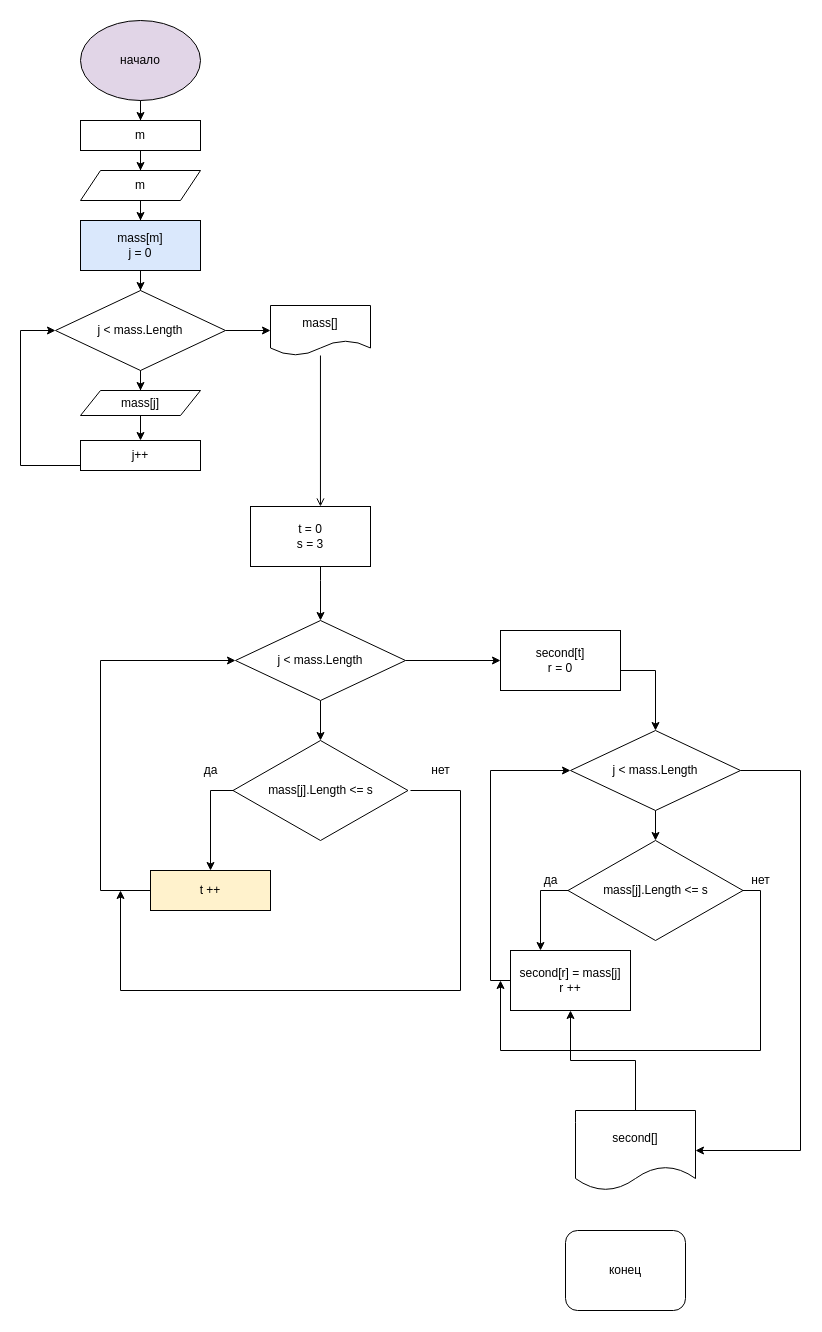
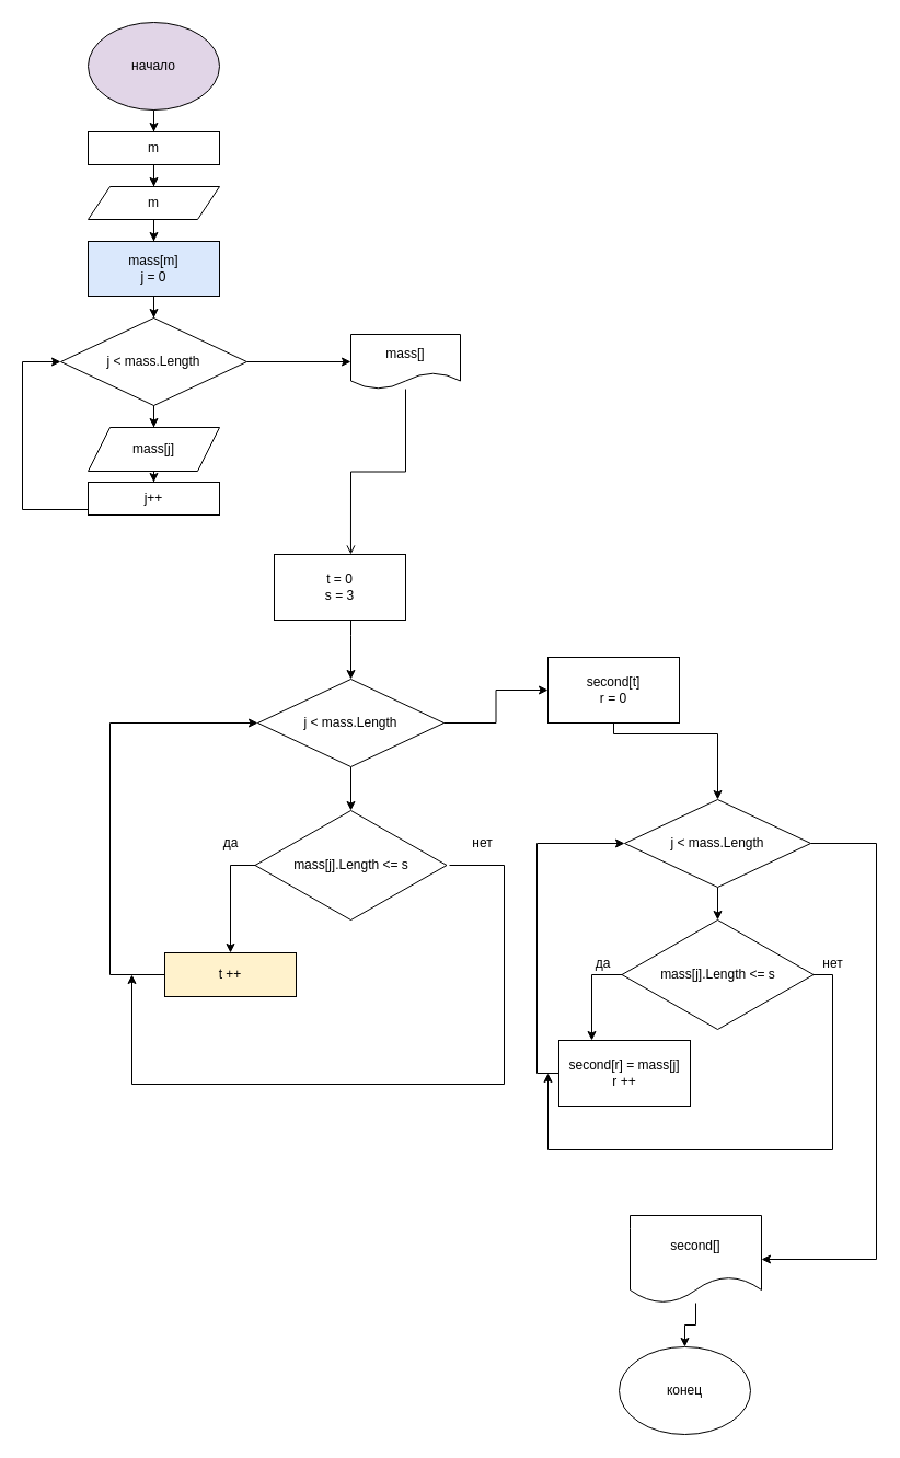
- <mxCell id="18" value="mass[]" style="shape=document;whiteSpace=wrap;html=1;boundedLbl=1;" vertex="1" parent="1"><mxGeometry x="270" y="305" width="100" height="50" as="geometry" /></mxCell>
+ <mxCell id="18" value="mass[]" style="shape=document;whiteSpace=wrap;html=1;boundedLbl=1;" vertex="1" parent="1"><mxGeometry x="320" y="305" width="100" height="50" as="geometry" /></mxCell>
- <mxCell id="14" value="mass[j]" style="shape=parallelogram;perimeter=parallelogramPerimeter;whiteSpace=wrap;html=1;fixedSize=1;" vertex="1" parent="1"><mxGeometry x="80" y="390" width="120" height="25" as="geometry" /></mxCell>
+ <mxCell id="14" value="mass[j]" style="shape=parallelogram;perimeter=parallelogramPerimeter;whiteSpace=wrap;html=1;fixedSize=1;" vertex="1" parent="1"><mxGeometry x="80" y="390" width="120" height="40" as="geometry" /></mxCell>
- <mxCell id="32" value="second[t]&lt;br&gt;r = 0" style="rounded=0;whiteSpace=wrap;html=1;" vertex="1" parent="1"><mxGeometry x="500" y="630" width="120" height="60" as="geometry" /></mxCell>
+ <mxCell id="32" value="second[t]&lt;br&gt;r = 0" style="rounded=0;whiteSpace=wrap;html=1;" vertex="1" parent="1"><mxGeometry x="500" y="600" width="120" height="60" as="geometry" /></mxCell>
- <mxCell id="43" value="" style="edgeStyle=orthogonalEdgeStyle;rounded=0;orthogonalLoop=1;jettySize=auto;html=1;" edge="1" parent="1" source="44" target="40"><mxGeometry relative="1" as="geometry" /></mxCell>
+ <mxCell id="43" value="" style="edgeStyle=orthogonalEdgeStyle;rounded=0;orthogonalLoop=1;jettySize=auto;html=1;" edge="1" parent="1" source="44" target="45"><mxGeometry relative="1" as="geometry" /></mxCell>
- <mxCell id="45" value="конец" style="whiteSpace=wrap;html=1;rounded=1;" vertex="1" parent="1"><mxGeometry x="565" y="1230" width="120" height="80" as="geometry" /></mxCell>
+ <mxCell id="45" value="конец" style="ellipse;whiteSpace=wrap;html=1;" vertex="1" parent="1"><mxGeometry x="565" y="1230" width="120" height="80" as="geometry" /></mxCell>
